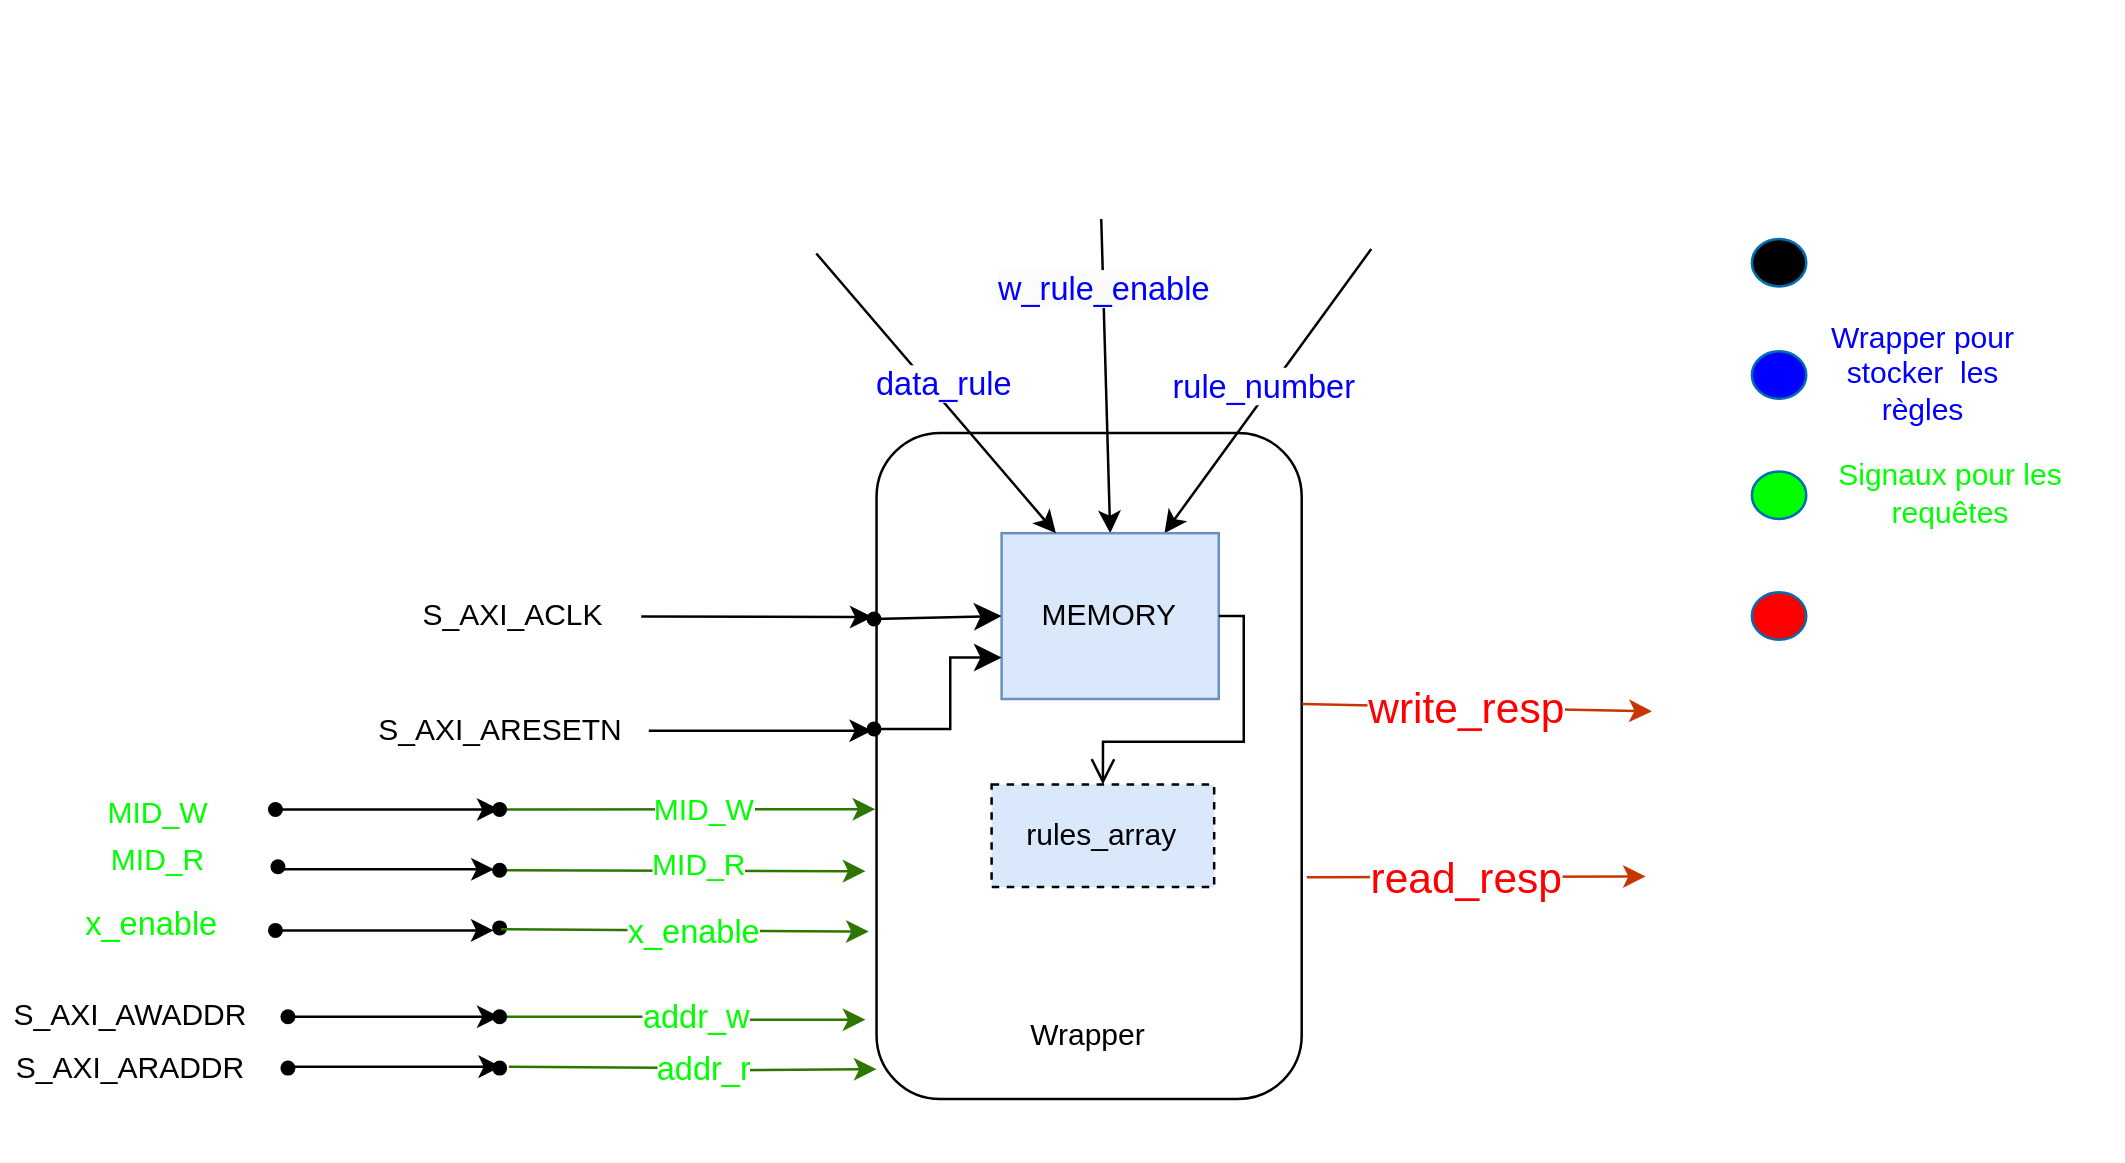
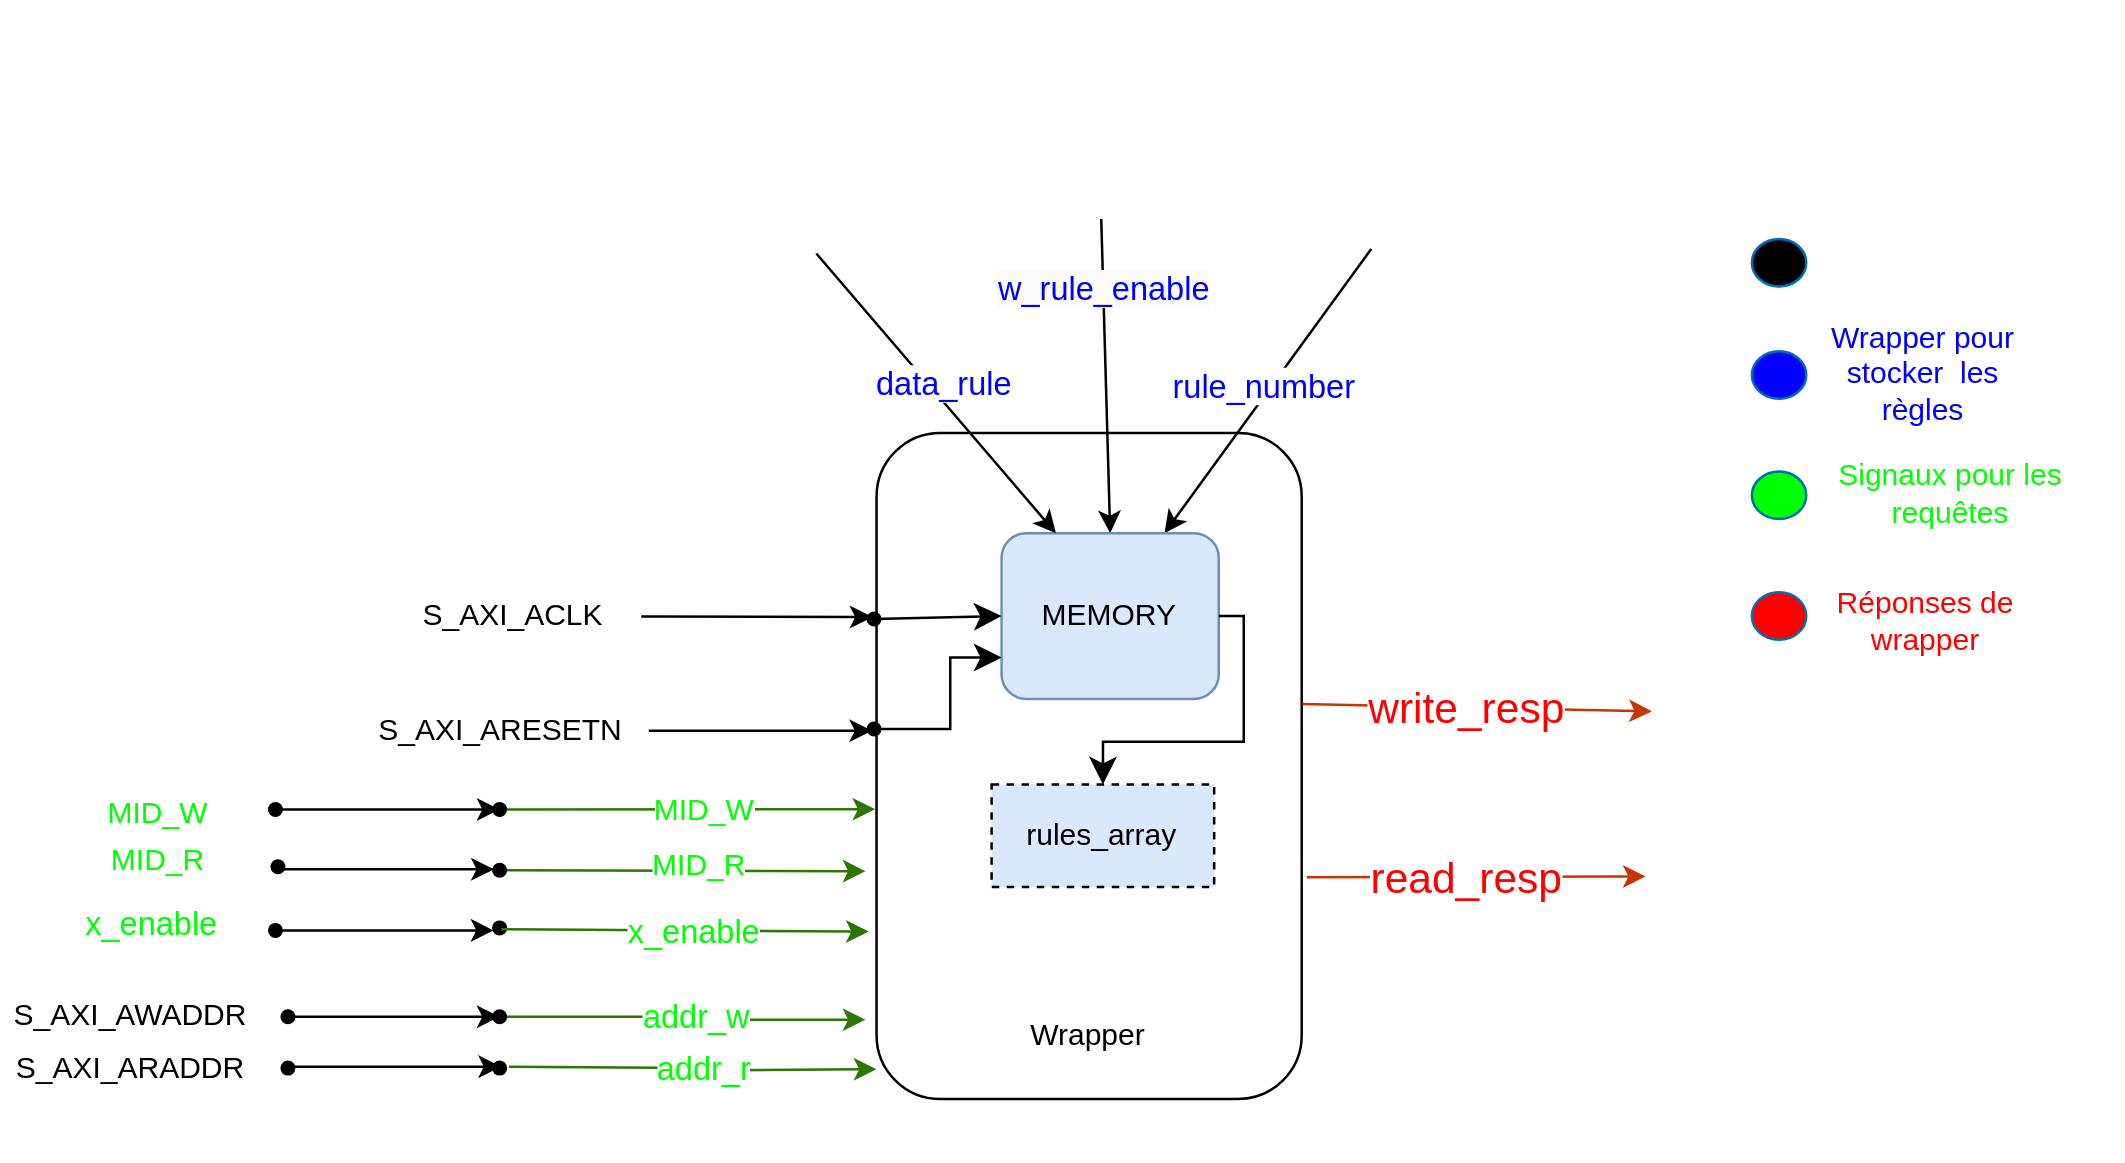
- <mxCell id="53" value="MEMORY" style="whiteSpace=wrap;html=1;fillColor=#dae8fc;strokeColor=#6c8ebf;container=0;rounded=0;" parent="1" vertex="1"><mxGeometry x="400.141" y="212.67" width="86.862" height="66.33" as="geometry" /></mxCell>
+ <mxCell id="53" value="MEMORY" style="rounded=1;whiteSpace=wrap;html=1;fillColor=#dae8fc;strokeColor=#6c8ebf;container=0;" parent="1" vertex="1"><mxGeometry x="400.141" y="212.67" width="86.862" height="66.33" as="geometry" /></mxCell>
+ <mxCell id="63" value="&lt;font color=&quot;#ff0000&quot;&gt;Réponses de wrapper&lt;/font&gt;" style="text;html=1;align=center;verticalAlign=middle;whiteSpace=wrap;rounded=0;container=0;" vertex="1" parent="1"><mxGeometry x="722" y="232.84" width="95.81" height="30" as="geometry" /></mxCell>
- <mxCell id="59" value="" style="edgeStyle=orthogonalEdgeStyle;endArrow=open;html=1;rounded=0;endSize=8;startSize=8;entryX=0.5;entryY=0;entryDx=0;entryDy=0;exitX=1;exitY=0.5;exitDx=0;exitDy=0;" parent="1" source="53" target="58" edge="1"><mxGeometry width="50" height="50" relative="1" as="geometry"><mxPoint x="352.123" y="215" as="sourcePoint" /><mxPoint x="403.142" y="232" as="targetPoint" /></mxGeometry></mxCell>
+ <mxCell id="59" value="" style="edgeStyle=orthogonalEdgeStyle;endArrow=classic;html=1;rounded=0;endSize=8;startSize=8;entryX=0.5;entryY=0;entryDx=0;entryDy=0;exitX=1;exitY=0.5;exitDx=0;exitDy=0;" parent="1" source="53" target="58" edge="1"><mxGeometry width="50" height="50" relative="1" as="geometry"><mxPoint x="352.123" y="215" as="sourcePoint" /><mxPoint x="403.142" y="232" as="targetPoint" /></mxGeometry></mxCell>
